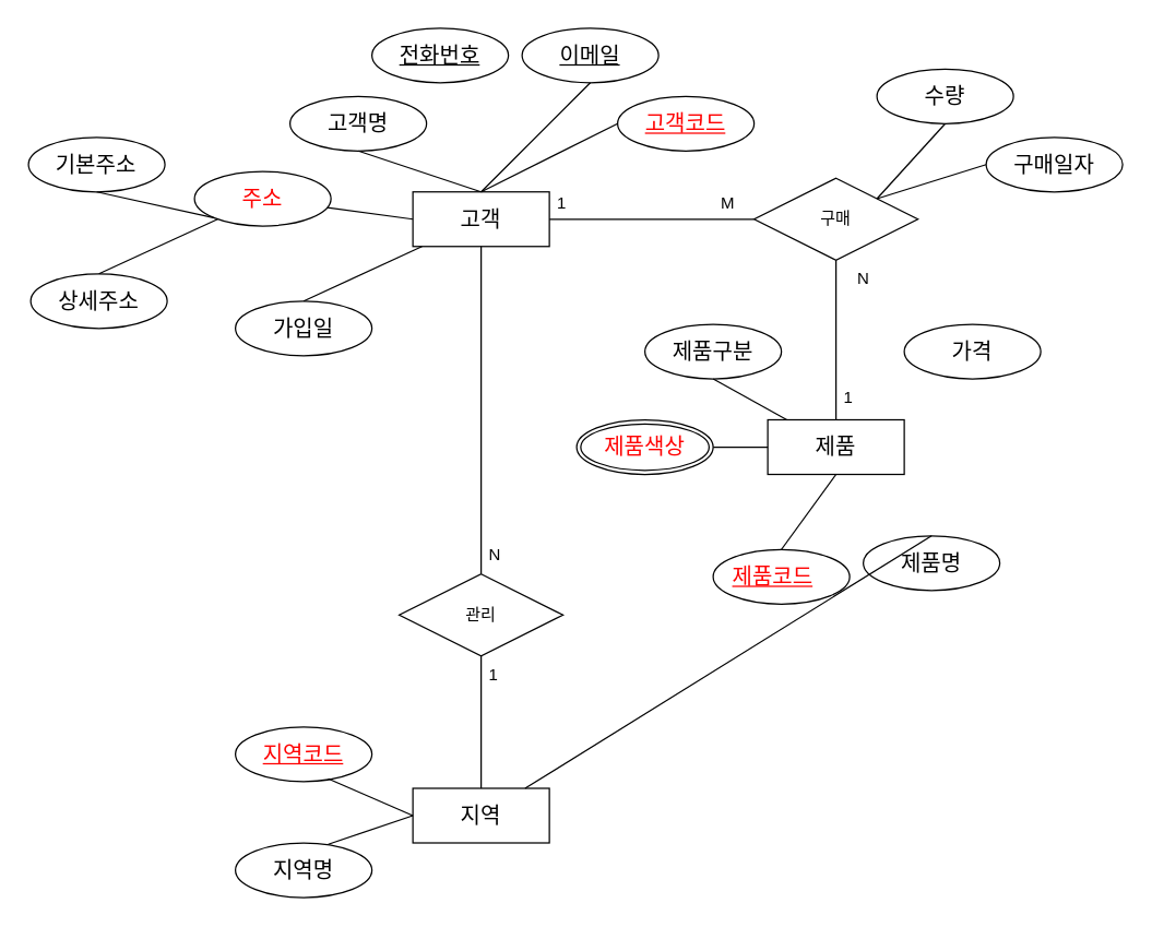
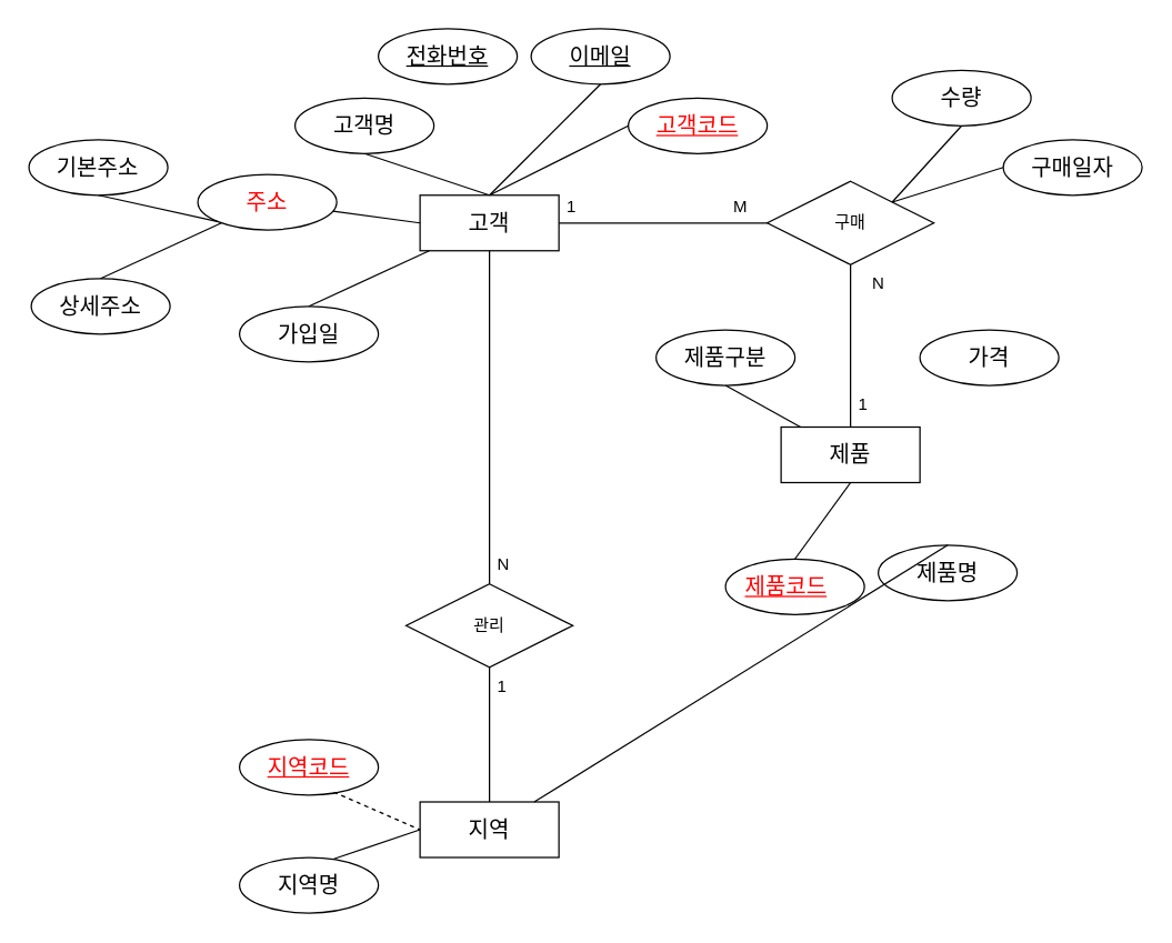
- <mxCell id="44" value="제품색상" style="ellipse;shape=doubleEllipse;margin=3;whiteSpace=wrap;html=1;align=center;fontSize=16;fontColor=#FF0000;" vertex="1" parent="1"><mxGeometry x="422" y="307" width="100" height="40" as="geometry" /></mxCell>
- <mxCell id="43" value="" style="endArrow=none;html=1;rounded=0;fontSize=12;startSize=8;endSize=8;curved=1;exitX=1;exitY=0.5;exitDx=0;exitDy=0;entryX=0;entryY=0.5;entryDx=0;entryDy=0;" edge="1" parent="1" source="44" target="24"><mxGeometry relative="1" as="geometry"><mxPoint x="462" y="367" as="sourcePoint" /><mxPoint x="462" y="442" as="targetPoint" /></mxGeometry></mxCell>
- <mxCell id="22" value="" style="endArrow=none;html=1;rounded=0;fontSize=12;startSize=8;endSize=8;curved=1;entryX=0;entryY=0.5;entryDx=0;entryDy=0;exitX=0.68;exitY=0.95;exitDx=0;exitDy=0;exitPerimeter=0;" parent="1" source="21" target="19" edge="1"><mxGeometry relative="1" as="geometry"><mxPoint x="252" y="587" as="sourcePoint" /><mxPoint x="332" y="647" as="targetPoint" /></mxGeometry></mxCell>
+ <mxCell id="22" value="" style="endArrow=none;html=1;rounded=0;fontSize=12;startSize=8;endSize=8;curved=1;entryX=0;entryY=0.5;entryDx=0;entryDy=0;exitX=0.68;exitY=0.95;exitDx=0;exitDy=0;exitPerimeter=0;dashed=1;" parent="1" source="21" target="19" edge="1"><mxGeometry relative="1" as="geometry"><mxPoint x="252" y="587" as="sourcePoint" /><mxPoint x="332" y="647" as="targetPoint" /></mxGeometry></mxCell>
